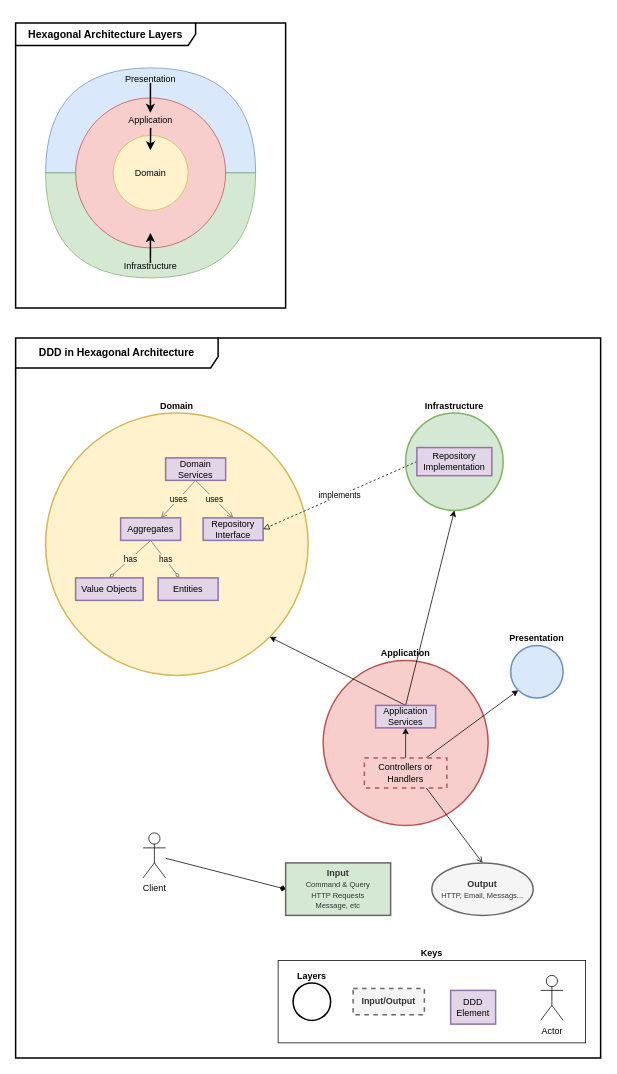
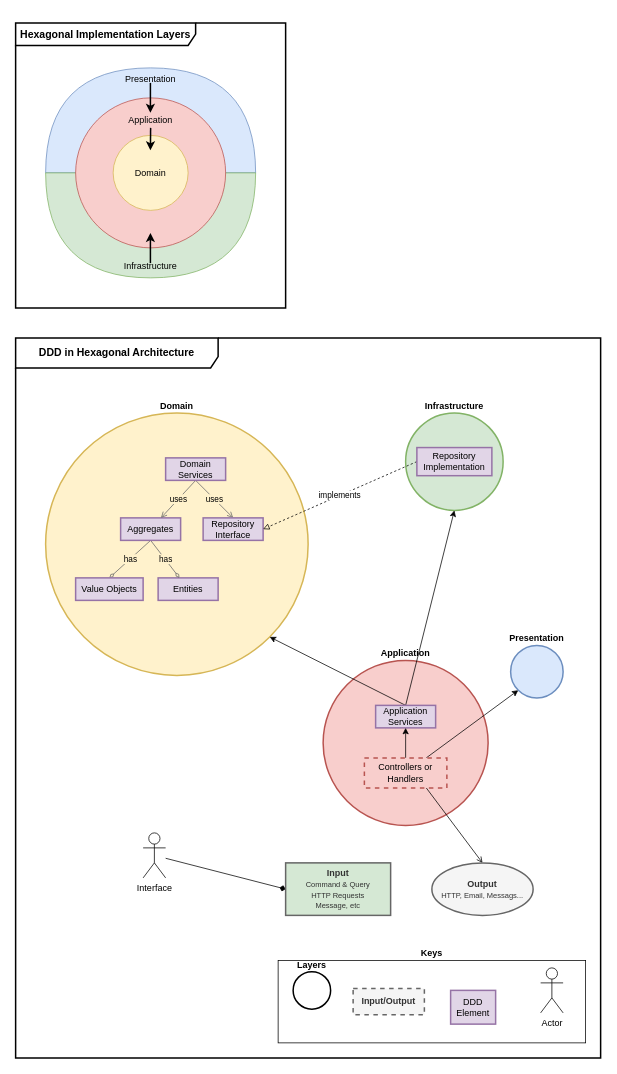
- <mxCell id="15" value="Hexagonal Architecture Layers" style="shape=umlFrame;whiteSpace=wrap;html=1;pointerEvents=0;width=240;height=30;fontStyle=1;fontSize=14;strokeWidth=2;" parent="1" vertex="1"><mxGeometry x="20" y="30" width="360" height="380" as="geometry" /></mxCell>
+ <mxCell id="15" value="Hexagonal Implementation Layers" style="shape=umlFrame;whiteSpace=wrap;html=1;pointerEvents=0;width=240;height=30;fontStyle=1;fontSize=14;strokeWidth=2;" parent="1" vertex="1"><mxGeometry x="20" y="30" width="360" height="380" as="geometry" /></mxCell>
- <mxCell id="37" value="Client" style="shape=umlActor;verticalLabelPosition=bottom;verticalAlign=top;html=1;outlineConnect=0;" parent="1" vertex="1"><mxGeometry x="190" y="1110" width="30" height="60" as="geometry" /></mxCell>
+ <mxCell id="37" value="Interface" style="shape=umlActor;verticalLabelPosition=bottom;verticalAlign=top;html=1;outlineConnect=0;" parent="1" vertex="1"><mxGeometry x="190" y="1110" width="30" height="60" as="geometry" /></mxCell>
- <mxCell id="43" value="Actor" style="shape=umlActor;verticalLabelPosition=bottom;verticalAlign=top;html=1;outlineConnect=0;" vertex="1" parent="1"><mxGeometry x="720" y="1300" width="30" height="60" as="geometry" /></mxCell>
+ <mxCell id="43" value="Actor" style="shape=umlActor;verticalLabelPosition=bottom;verticalAlign=top;html=1;outlineConnect=0;" vertex="1" parent="1"><mxGeometry x="720" y="1290" width="30" height="60" as="geometry" /></mxCell>
- <mxCell id="41" value="Layers" style="ellipse;whiteSpace=wrap;html=1;aspect=fixed;labelPosition=center;verticalLabelPosition=top;align=center;verticalAlign=bottom;fontStyle=1;strokeWidth=2;" vertex="1" parent="1"><mxGeometry x="390" y="1310" width="50" height="50" as="geometry" /></mxCell>
+ <mxCell id="41" value="Layers" style="ellipse;whiteSpace=wrap;html=1;aspect=fixed;labelPosition=center;verticalLabelPosition=top;align=center;verticalAlign=bottom;fontStyle=1;strokeWidth=2;" vertex="1" parent="1"><mxGeometry x="390" y="1295" width="50" height="50" as="geometry" /></mxCell>
